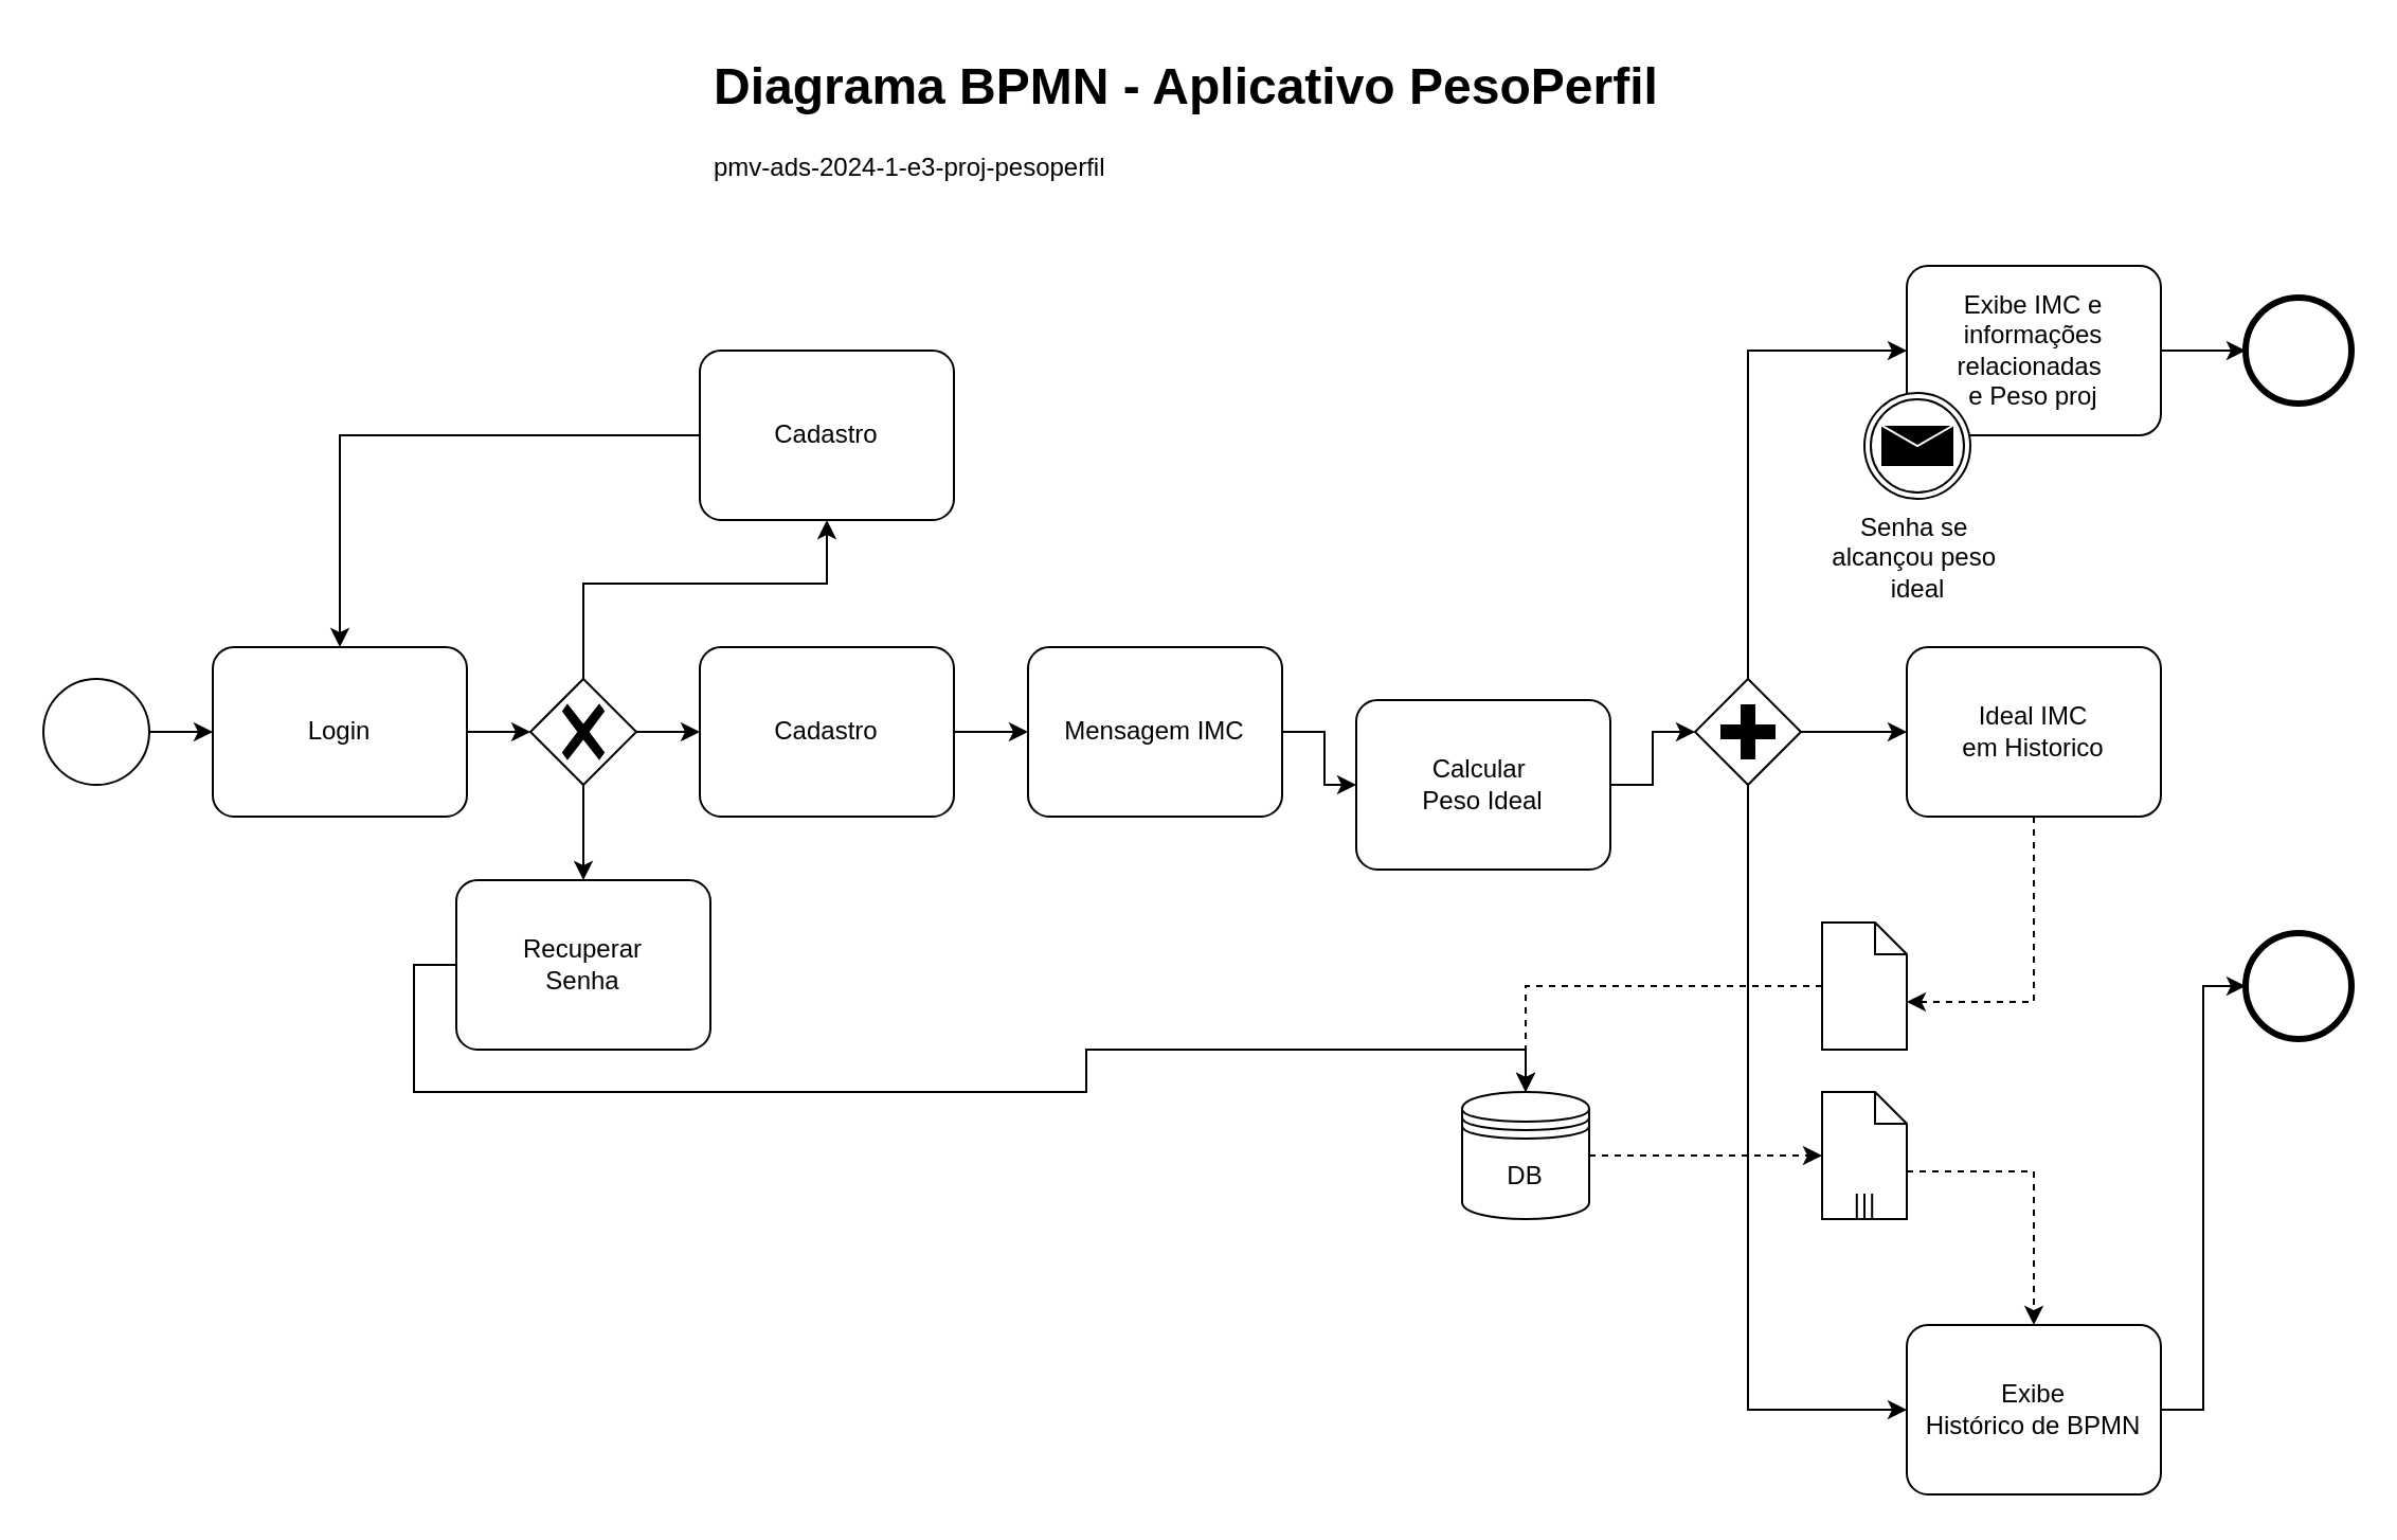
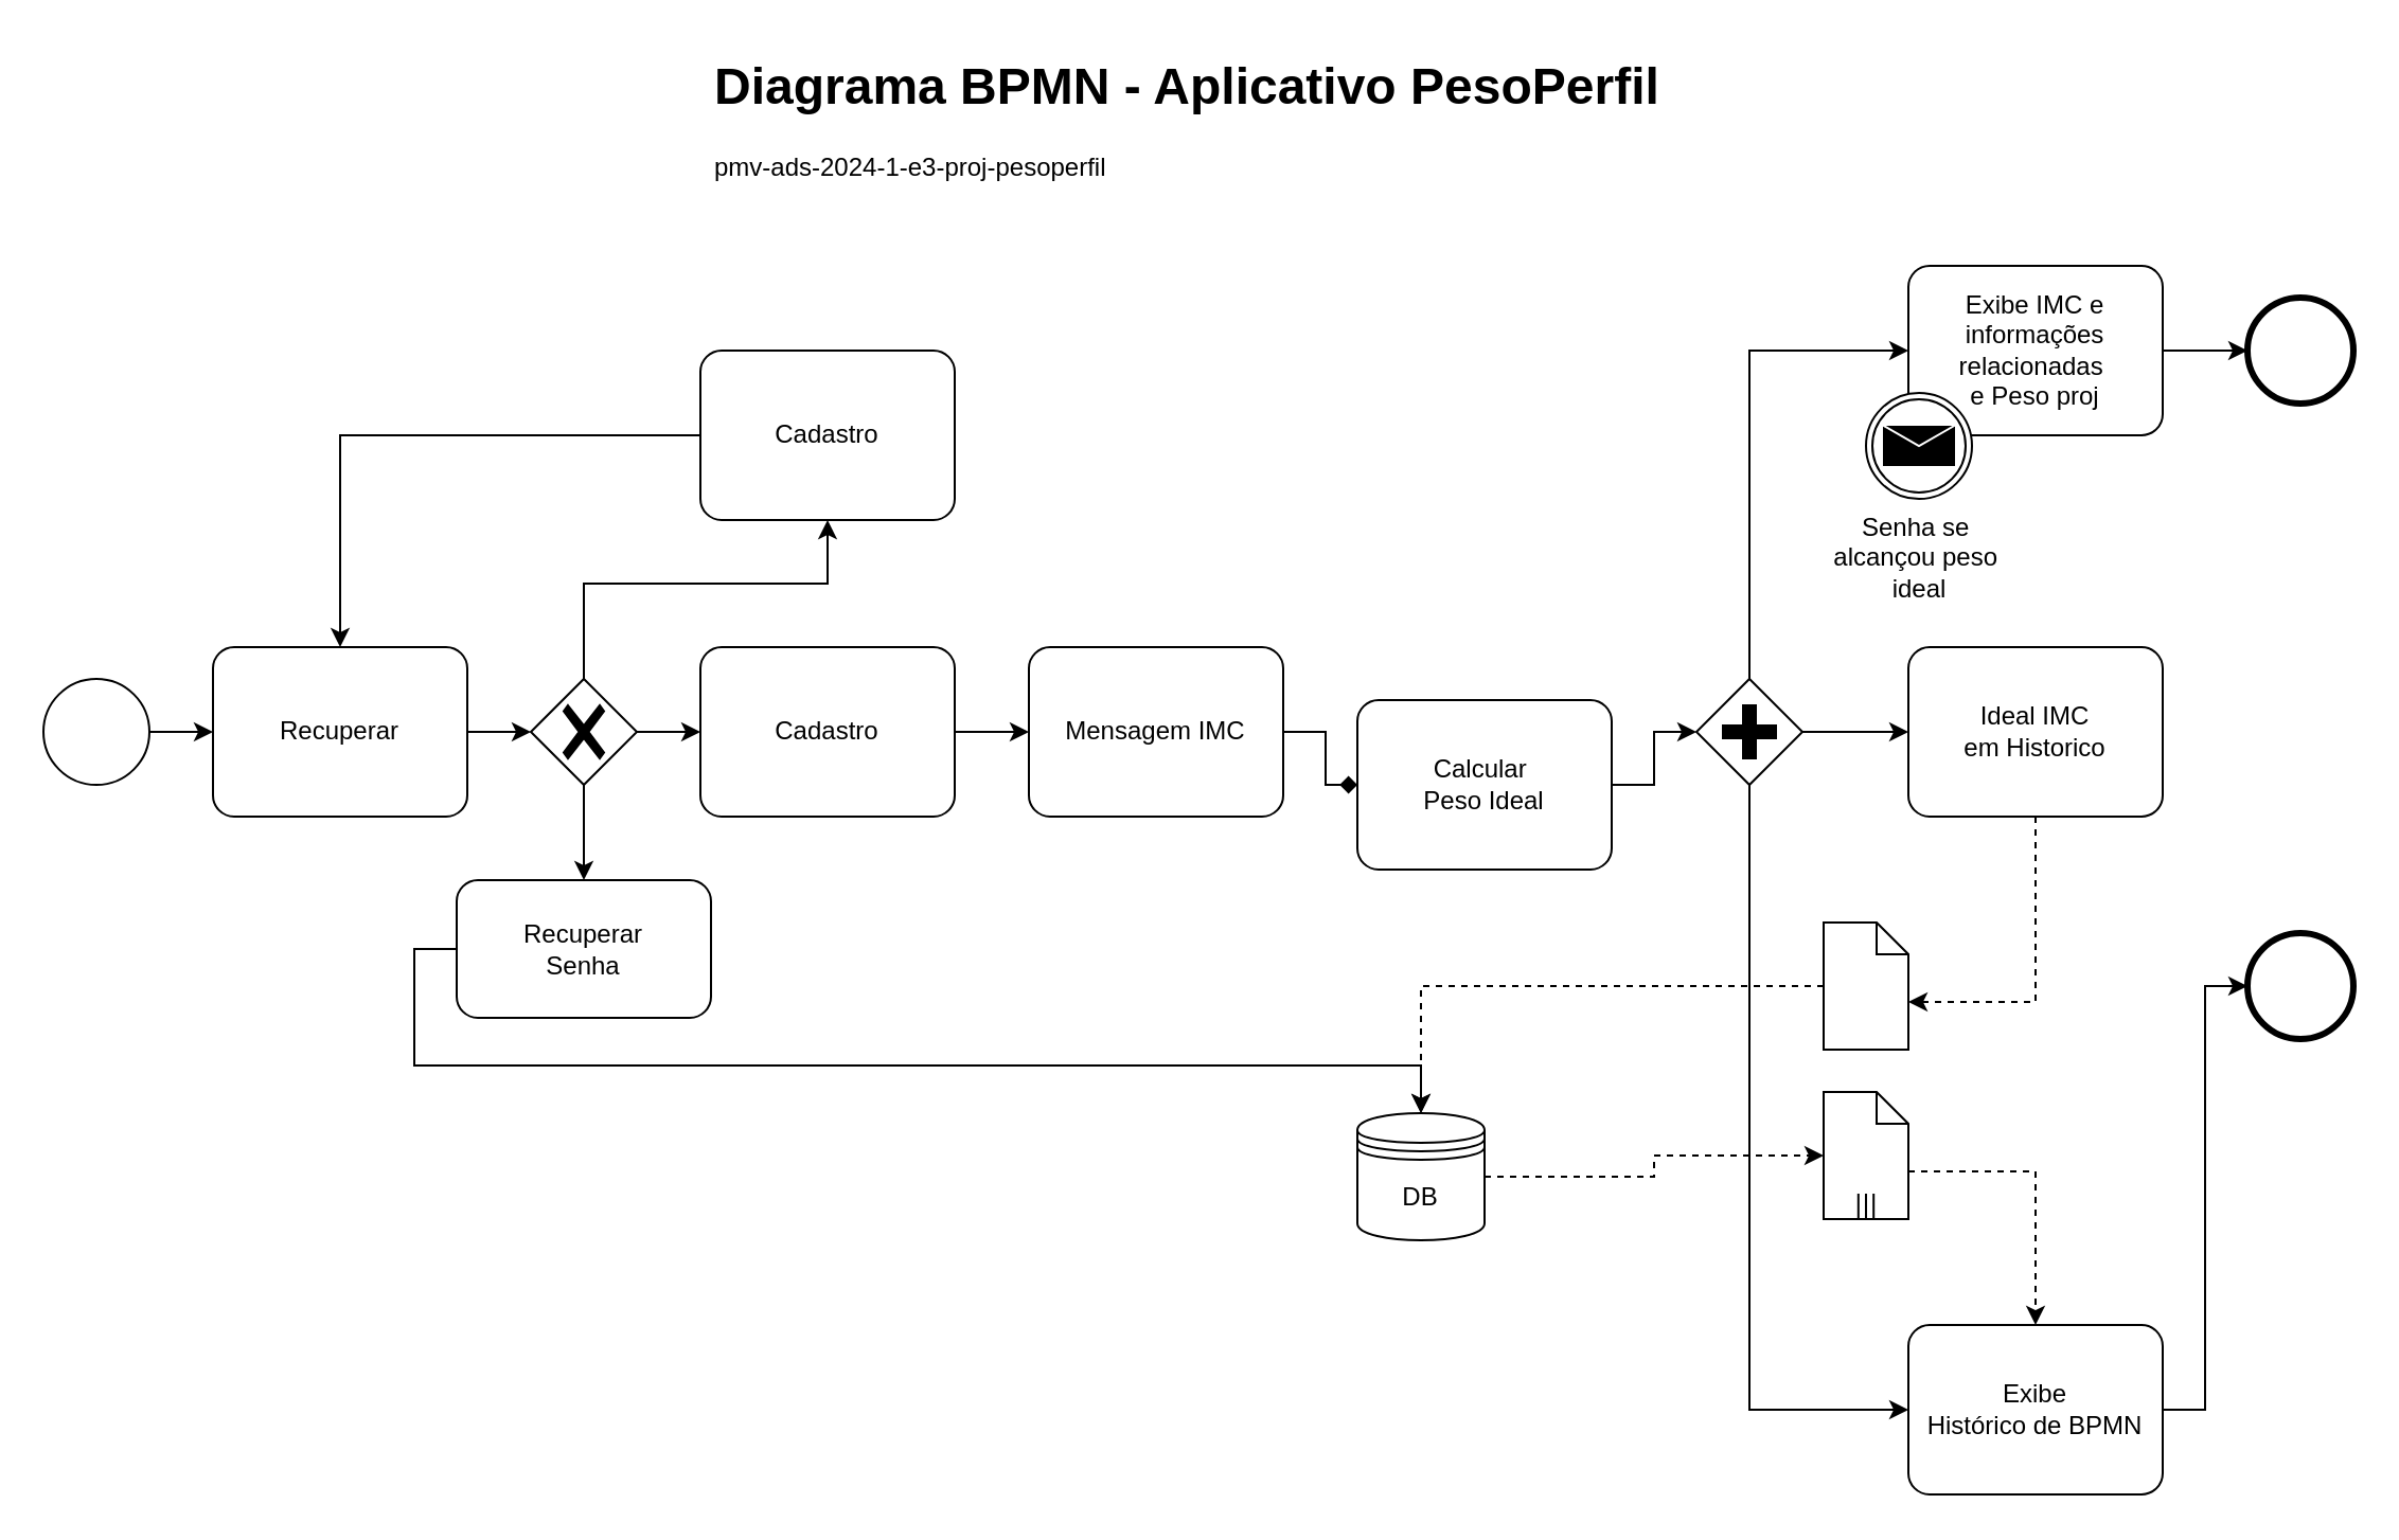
- <mxCell id="3" value="Login" style="points=[[0.25,0,0],[0.5,0,0],[0.75,0,0],[1,0.25,0],[1,0.5,0],[1,0.75,0],[0.75,1,0],[0.5,1,0],[0.25,1,0],[0,0.75,0],[0,0.5,0],[0,0.25,0]];shape=mxgraph.bpmn.task;whiteSpace=wrap;rectStyle=rounded;size=10;html=1;container=1;expand=0;collapsible=0;taskMarker=abstract;" vertex="1" parent="1"><mxGeometry x="100" y="305" width="120" height="80" as="geometry" /></mxCell>
+ <mxCell id="3" value="Recuperar" style="points=[[0.25,0,0],[0.5,0,0],[0.75,0,0],[1,0.25,0],[1,0.5,0],[1,0.75,0],[0.75,1,0],[0.5,1,0],[0.25,1,0],[0,0.75,0],[0,0.5,0],[0,0.25,0]];shape=mxgraph.bpmn.task;whiteSpace=wrap;rectStyle=rounded;size=10;html=1;container=1;expand=0;collapsible=0;taskMarker=abstract;" vertex="1" parent="1"><mxGeometry x="100" y="305" width="120" height="80" as="geometry" /></mxCell>
- <mxCell id="9" style="edgeStyle=orthogonalEdgeStyle;rounded=0;orthogonalLoop=1;jettySize=auto;html=1;entryX=0;entryY=0.5;entryDx=0;entryDy=0;entryPerimeter=0;" edge="1" parent="1" source="4" target="8"><mxGeometry relative="1" as="geometry" /></mxCell>
+ <mxCell id="9" style="edgeStyle=orthogonalEdgeStyle;rounded=0;orthogonalLoop=1;jettySize=auto;html=1;entryX=0;entryY=0.5;entryDx=0;entryDy=0;entryPerimeter=0;endArrow=diamond;" edge="1" parent="1" source="4" target="8"><mxGeometry relative="1" as="geometry" /></mxCell>
- <mxCell id="17" value="Recuperar&lt;div&gt;Senha&lt;/div&gt;" style="points=[[0.25,0,0],[0.5,0,0],[0.75,0,0],[1,0.25,0],[1,0.5,0],[1,0.75,0],[0.75,1,0],[0.5,1,0],[0.25,1,0],[0,0.75,0],[0,0.5,0],[0,0.25,0]];shape=mxgraph.bpmn.task;whiteSpace=wrap;rectStyle=rounded;size=10;html=1;container=1;expand=0;collapsible=0;taskMarker=abstract;" vertex="1" parent="1"><mxGeometry x="215" y="415" width="120" height="80" as="geometry" /></mxCell>
+ <mxCell id="17" value="Recuperar&lt;div&gt;Senha&lt;/div&gt;" style="points=[[0.25,0,0],[0.5,0,0],[0.75,0,0],[1,0.25,0],[1,0.5,0],[1,0.75,0],[0.75,1,0],[0.5,1,0],[0.25,1,0],[0,0.75,0],[0,0.5,0],[0,0.25,0]];shape=mxgraph.bpmn.task;whiteSpace=wrap;rectStyle=rounded;size=10;html=1;container=1;expand=0;collapsible=0;taskMarker=abstract;" vertex="1" parent="1"><mxGeometry x="215" y="415" width="120" height="65" as="geometry" /></mxCell>
- <mxCell id="2" value="DB" style="shape=datastore;whiteSpace=wrap;html=1;" vertex="1" parent="1"><mxGeometry x="690" y="515" width="60" height="60" as="geometry" /></mxCell>
+ <mxCell id="2" value="DB" style="shape=datastore;whiteSpace=wrap;html=1;" vertex="1" parent="1"><mxGeometry x="640" y="525" width="60" height="60" as="geometry" /></mxCell>
